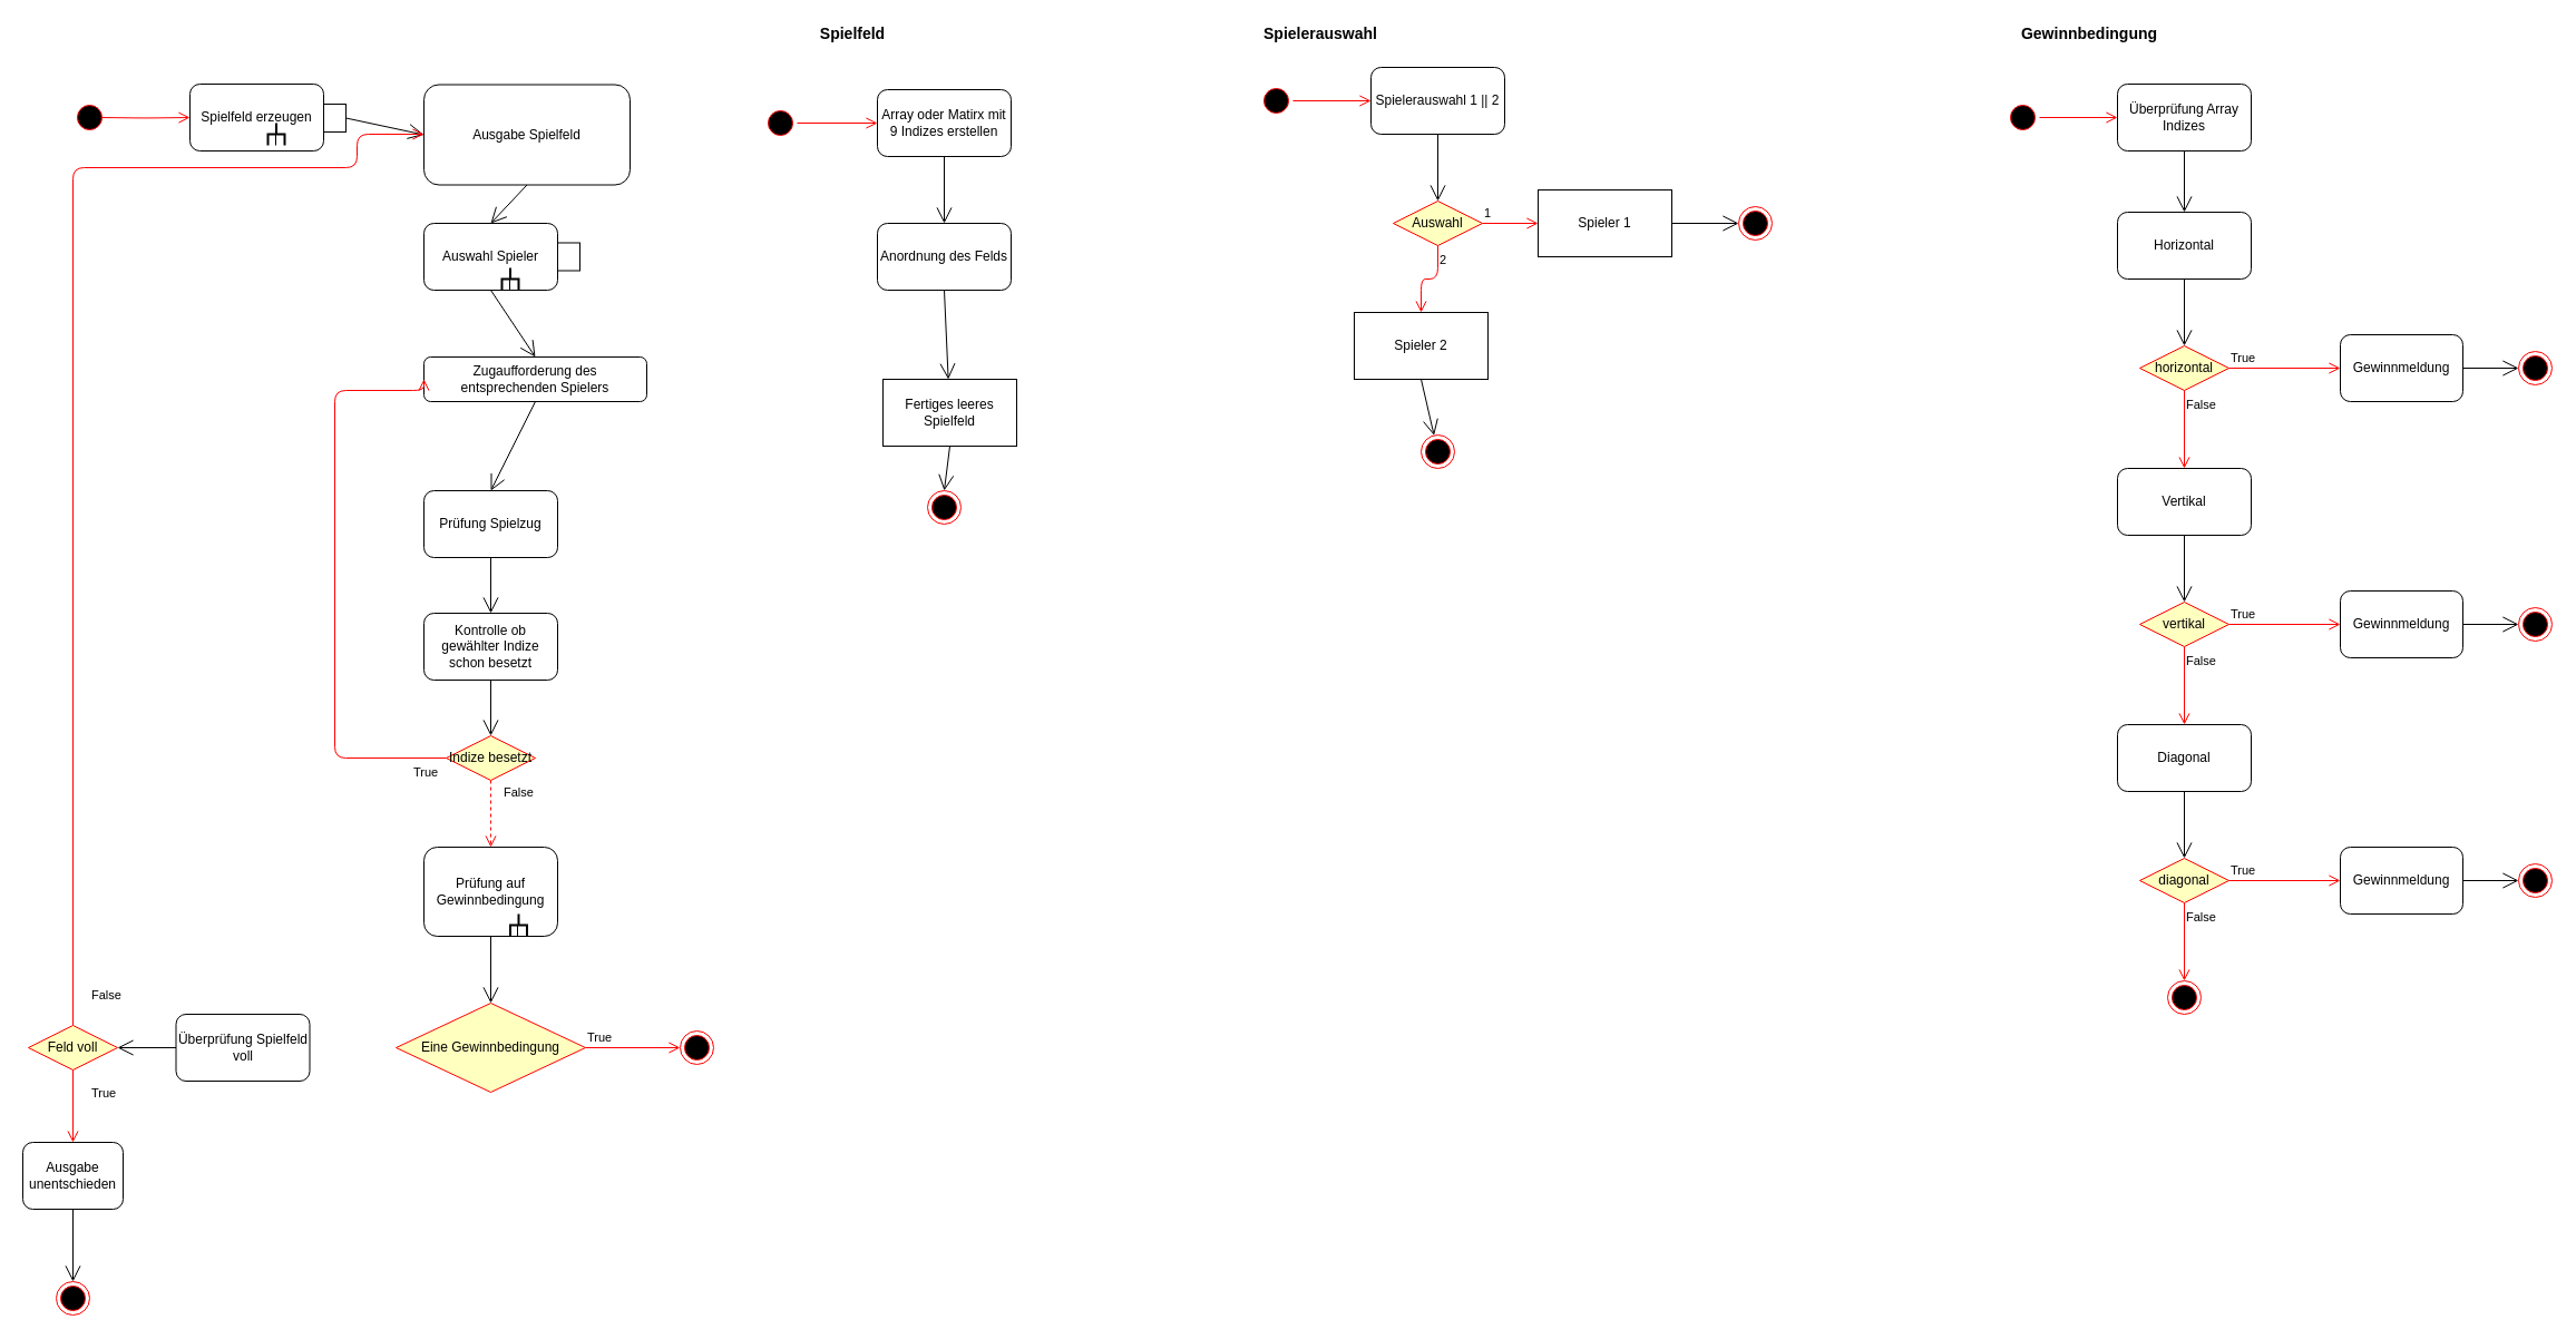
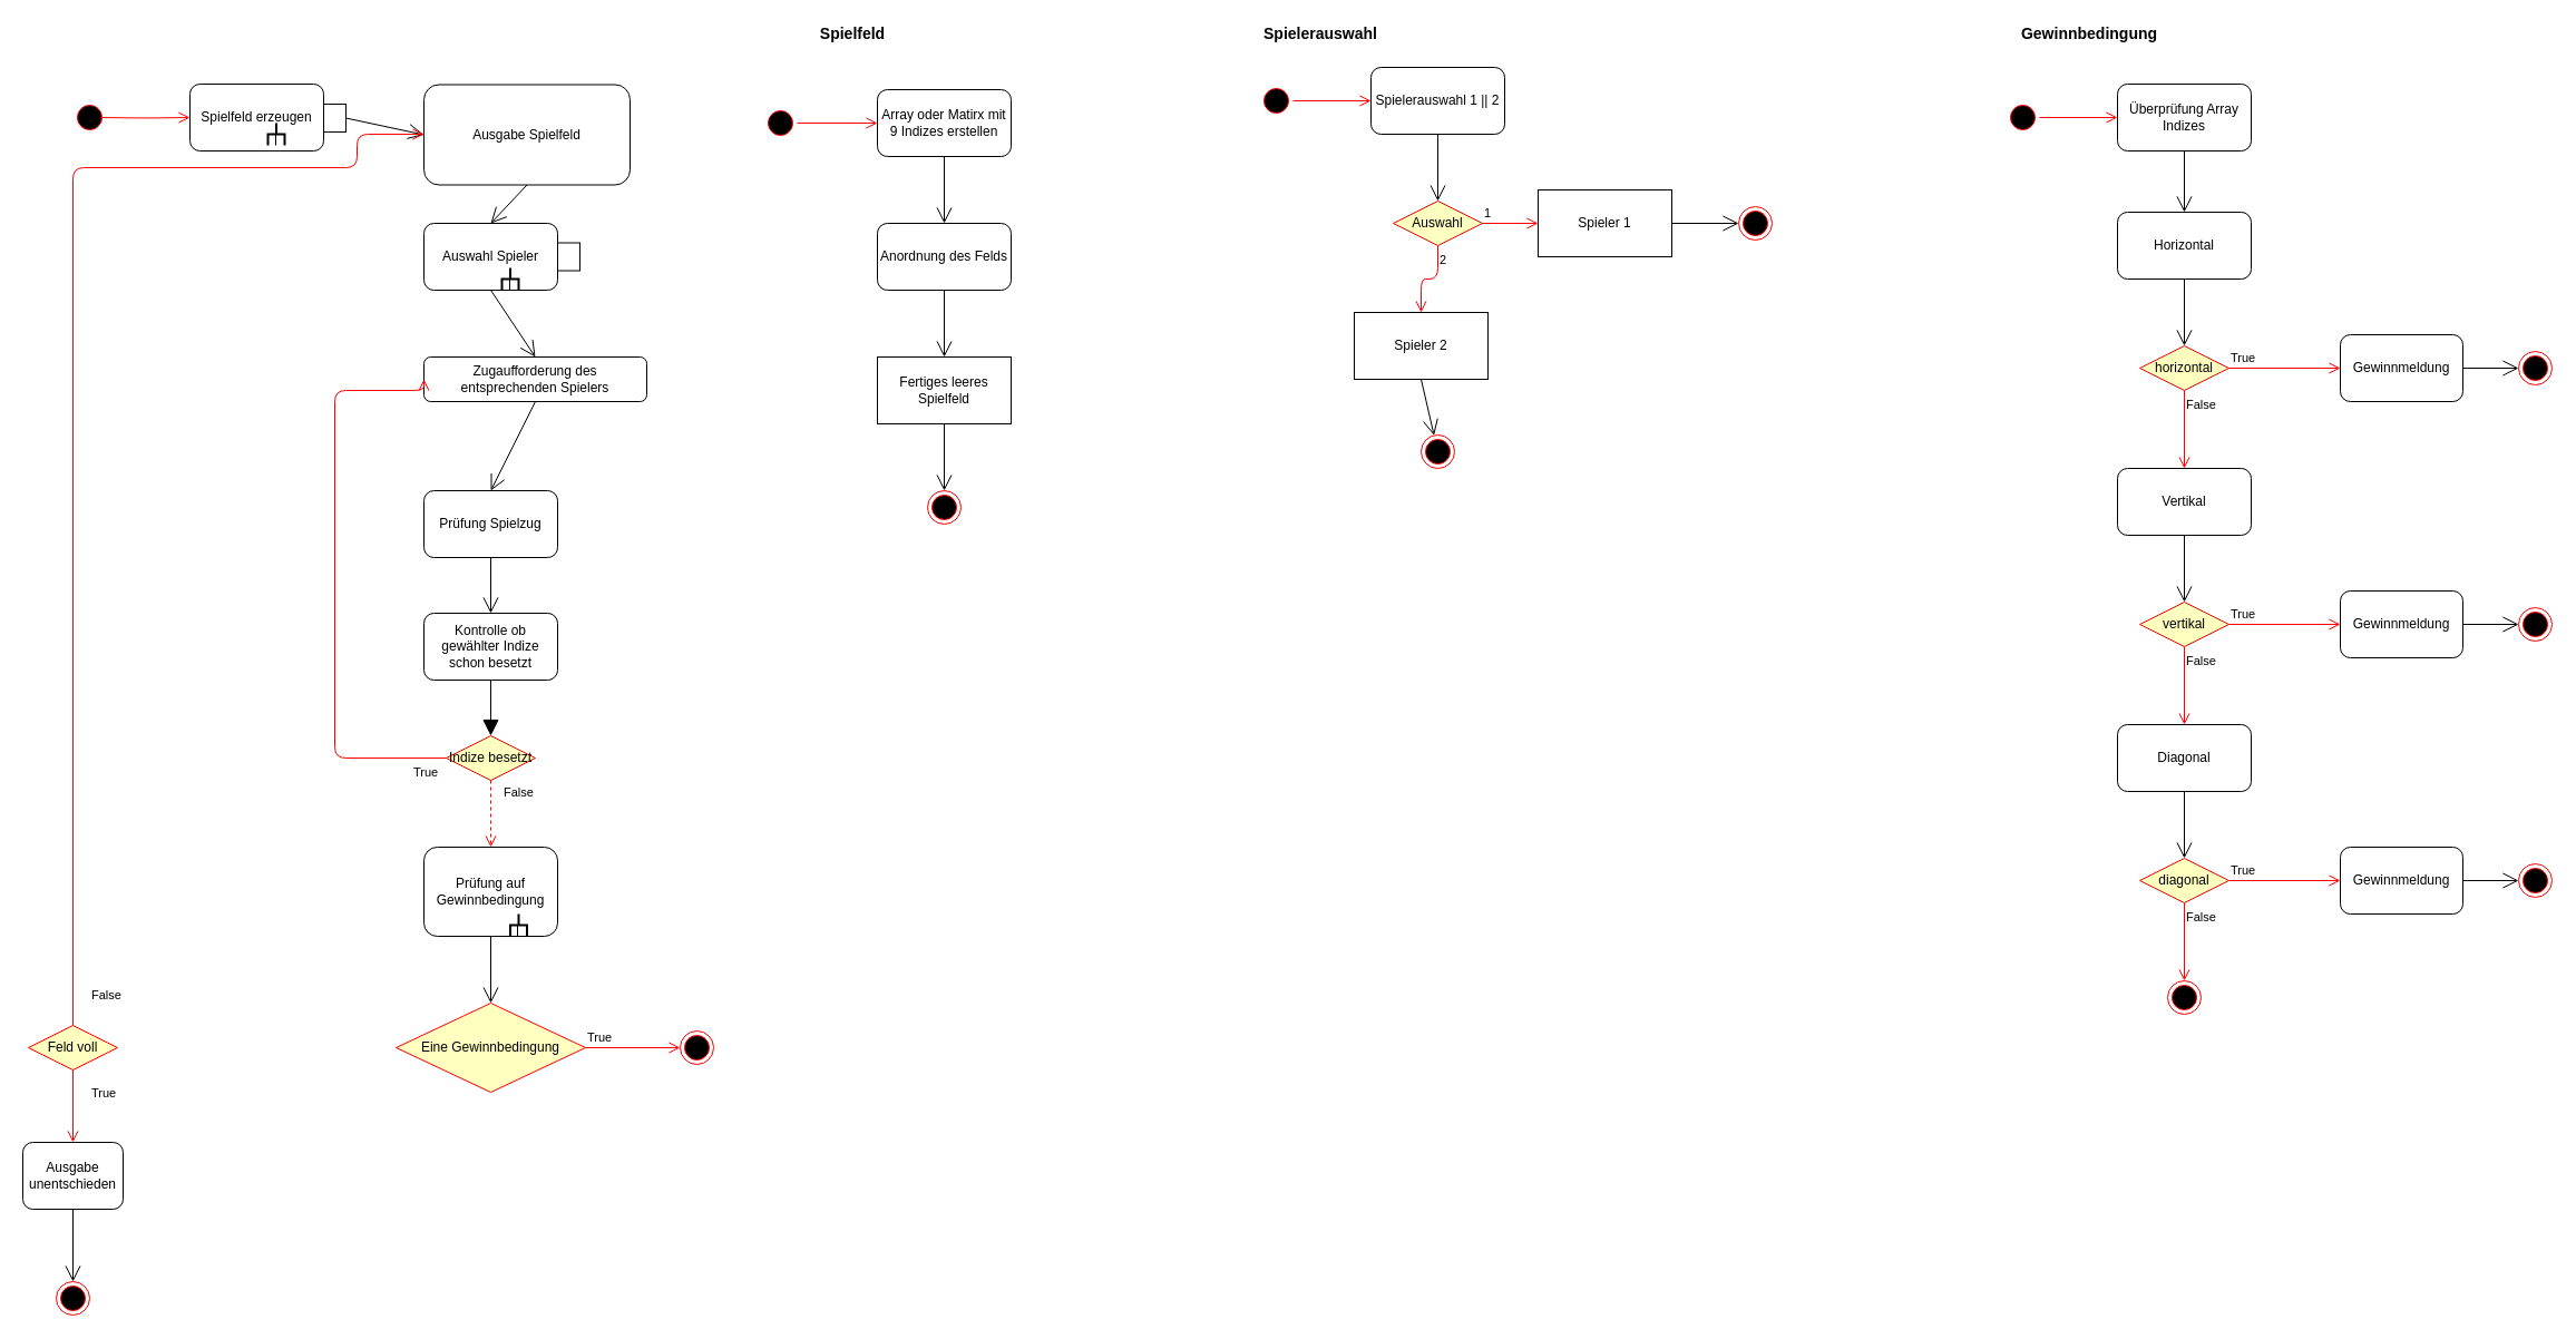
- <mxCell id="13" value="Fertiges leeres Spielfeld" style="rounded=0;whiteSpace=wrap;html=1;" parent="1" vertex="1"><mxGeometry x="792" y="340" width="120" height="60" as="geometry" /></mxCell>
+ <mxCell id="13" value="Fertiges leeres Spielfeld" style="rounded=0;whiteSpace=wrap;html=1;" parent="1" vertex="1"><mxGeometry x="787" y="320" width="120" height="60" as="geometry" /></mxCell>
- <mxCell id="93" value="" style="endArrow=open;endFill=1;endSize=12;html=1;exitX=0.5;exitY=1;exitDx=0;exitDy=0;entryX=0.5;entryY=0;entryDx=0;entryDy=0;" parent="1" source="89" target="90" edge="1"><mxGeometry width="160" relative="1" as="geometry"><mxPoint x="220" y="640" as="sourcePoint" /><mxPoint x="380" y="640" as="targetPoint" /></mxGeometry></mxCell>
+ <mxCell id="93" value="" style="endArrow=block;endFill=1;endSize=12;html=1;exitX=0.5;exitY=1;exitDx=0;exitDy=0;entryX=0.5;entryY=0;entryDx=0;entryDy=0;" parent="1" source="89" target="90" edge="1"><mxGeometry width="160" relative="1" as="geometry"><mxPoint x="220" y="640" as="sourcePoint" /><mxPoint x="380" y="640" as="targetPoint" /></mxGeometry></mxCell>
- <mxCell id="85" value="" style="endArrow=open;endFill=1;endSize=12;html=1;exitX=0;exitY=0.5;exitDx=0;exitDy=0;entryX=1;entryY=0.5;entryDx=0;entryDy=0;" parent="1" source="81" target="82" edge="1"><mxGeometry width="160" relative="1" as="geometry"><mxPoint x="150" y="885" as="sourcePoint" /><mxPoint x="105" y="805" as="targetPoint" /></mxGeometry></mxCell>
- <mxCell id="81" value="Überprüfung Spielfeld voll" style="rounded=1;whiteSpace=wrap;html=1;" parent="1" vertex="1"><mxGeometry x="157.5" y="910" width="120" height="60" as="geometry" /></mxCell>
